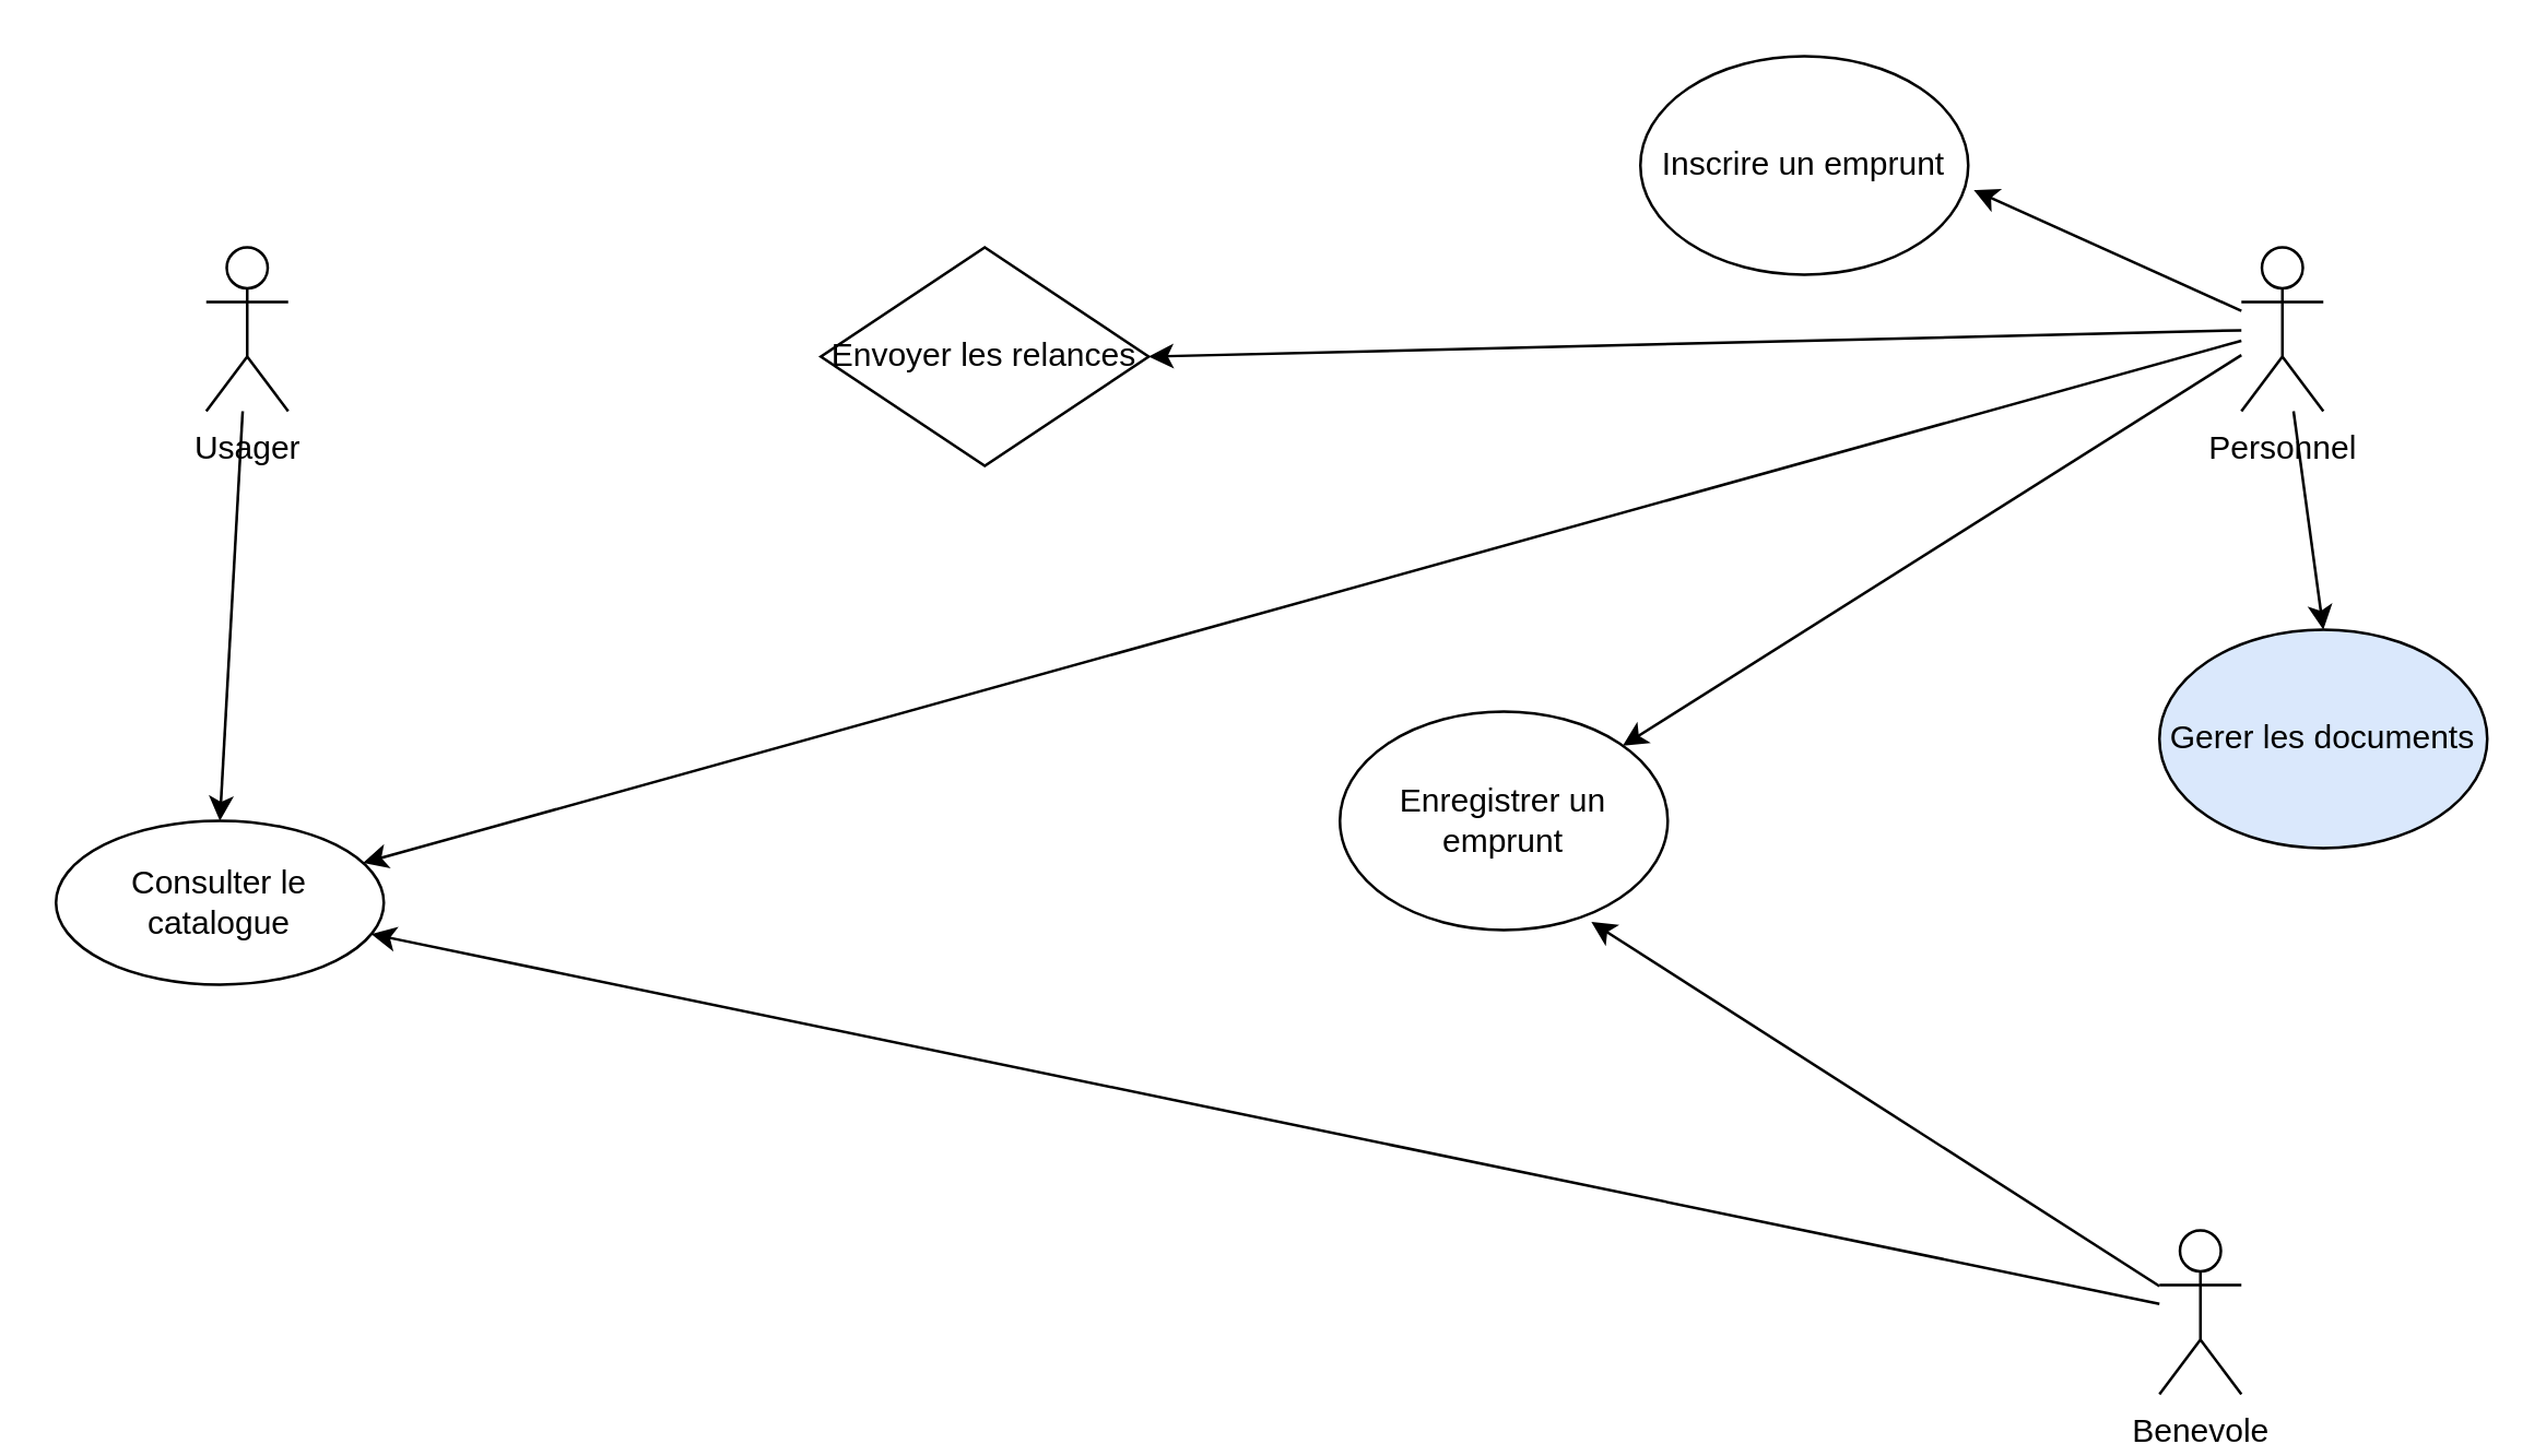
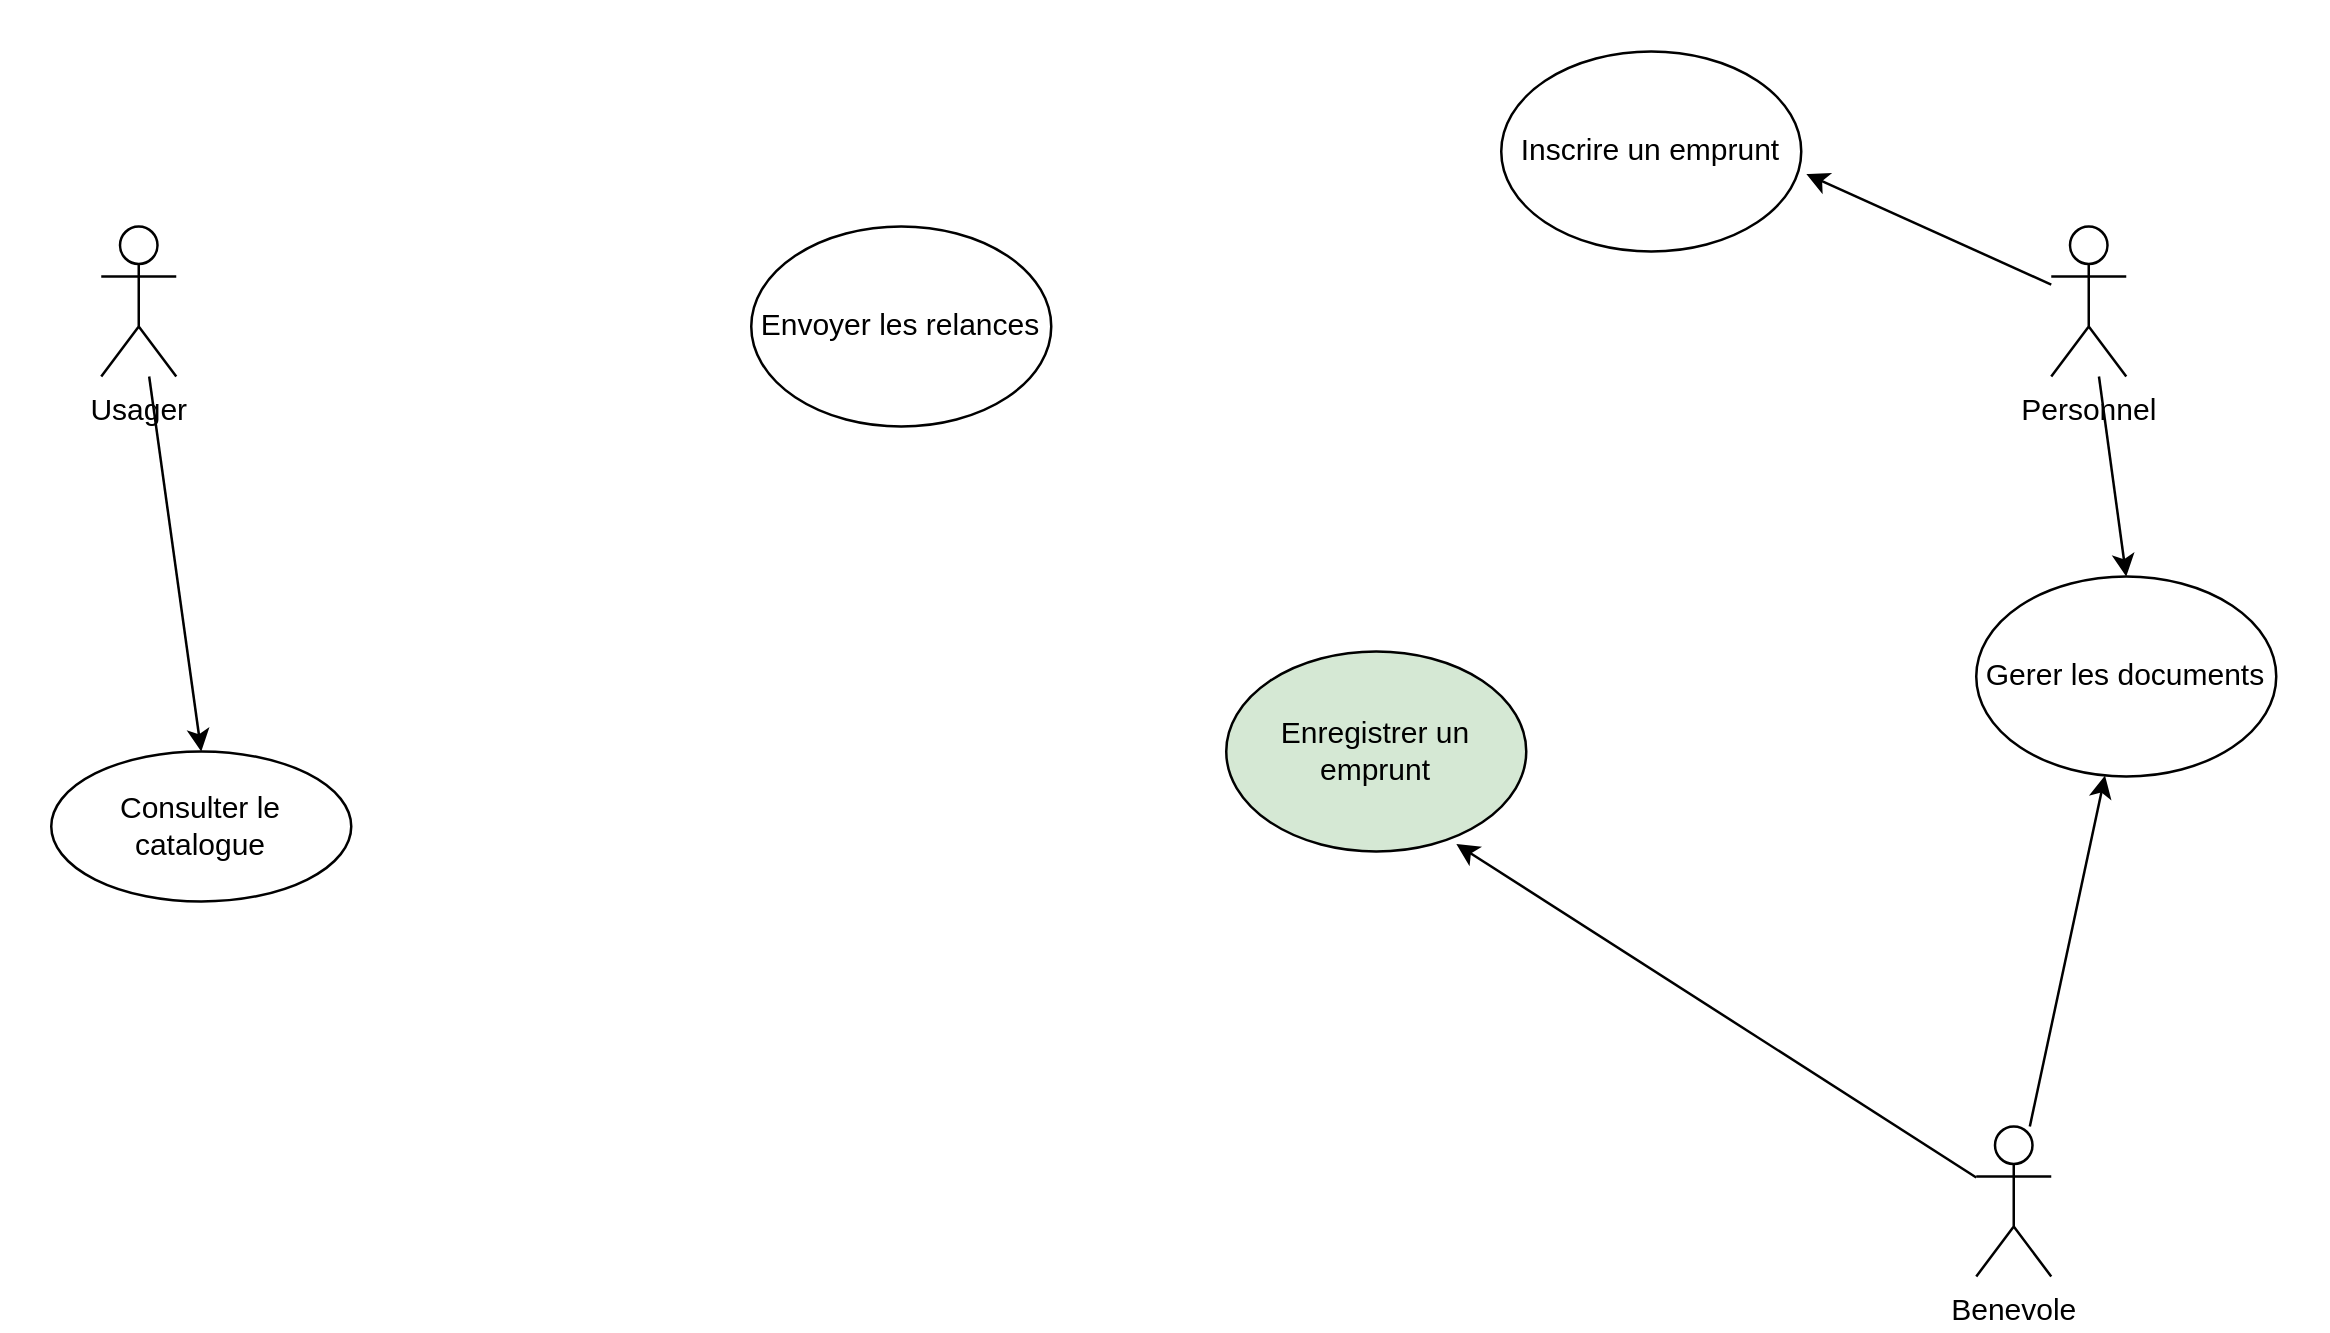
- <mxCell id="3" value="Usager" style="shape=umlActor;verticalLabelPosition=bottom;verticalAlign=top;html=1;outlineConnect=0;" vertex="1" parent="1"><mxGeometry x="75" y="90" width="30" height="60" as="geometry" /></mxCell>
+ <mxCell id="3" value="Usager" style="shape=umlActor;verticalLabelPosition=bottom;verticalAlign=top;html=1;outlineConnect=0;" vertex="1" parent="1"><mxGeometry x="40" y="90" width="30" height="60" as="geometry" /></mxCell>
- <mxCell id="12" style="edgeStyle=none;rounded=0;orthogonalLoop=1;jettySize=auto;html=1;entryX=1;entryY=0.5;entryDx=0;entryDy=0;" edge="1" parent="1" source="13" target="17"><mxGeometry relative="1" as="geometry" /></mxCell>
- <mxCell id="17" value="Envoyer les relances" style="rhombus;whiteSpace=wrap;html=1;" vertex="1" parent="1"><mxGeometry x="300" y="90" width="120" height="80" as="geometry" /></mxCell>
+ <mxCell id="17" value="Envoyer les relances" style="ellipse;whiteSpace=wrap;html=1;" vertex="1" parent="1"><mxGeometry x="300" y="90" width="120" height="80" as="geometry" /></mxCell>
- <mxCell id="8" style="edgeStyle=none;rounded=0;orthogonalLoop=1;jettySize=auto;html=1;" edge="1" parent="1" source="13" target="14"><mxGeometry relative="1" as="geometry" /></mxCell>
- <mxCell id="10" style="edgeStyle=none;rounded=0;orthogonalLoop=1;jettySize=auto;html=1;" edge="1" parent="1" source="13" target="4"><mxGeometry relative="1" as="geometry" /></mxCell>
- <mxCell id="16" value="Gerer les documents" style="ellipse;whiteSpace=wrap;html=1;fillColor=#dae8fc;" vertex="1" parent="1"><mxGeometry x="790" y="230" width="120" height="80" as="geometry" /></mxCell>
+ <mxCell id="16" value="Gerer les documents" style="ellipse;whiteSpace=wrap;html=1;" vertex="1" parent="1"><mxGeometry x="790" y="230" width="120" height="80" as="geometry" /></mxCell>
- <mxCell id="14" value="Enregistrer un emprunt" style="ellipse;whiteSpace=wrap;html=1;" vertex="1" parent="1"><mxGeometry x="490" y="260" width="120" height="80" as="geometry" /></mxCell>
+ <mxCell id="14" value="Enregistrer un emprunt" style="ellipse;whiteSpace=wrap;html=1;fillColor=#d5e8d4;" vertex="1" parent="1"><mxGeometry x="490" y="260" width="120" height="80" as="geometry" /></mxCell>
- <mxCell id="6" style="edgeStyle=none;rounded=0;orthogonalLoop=1;jettySize=auto;html=1;" edge="1" parent="1" source="7" target="4"><mxGeometry relative="1" as="geometry" /></mxCell>
+ <mxCell id="6" style="edgeStyle=none;rounded=0;orthogonalLoop=1;jettySize=auto;html=1;" edge="1" parent="1" source="7" target="16"><mxGeometry relative="1" as="geometry" /></mxCell>
